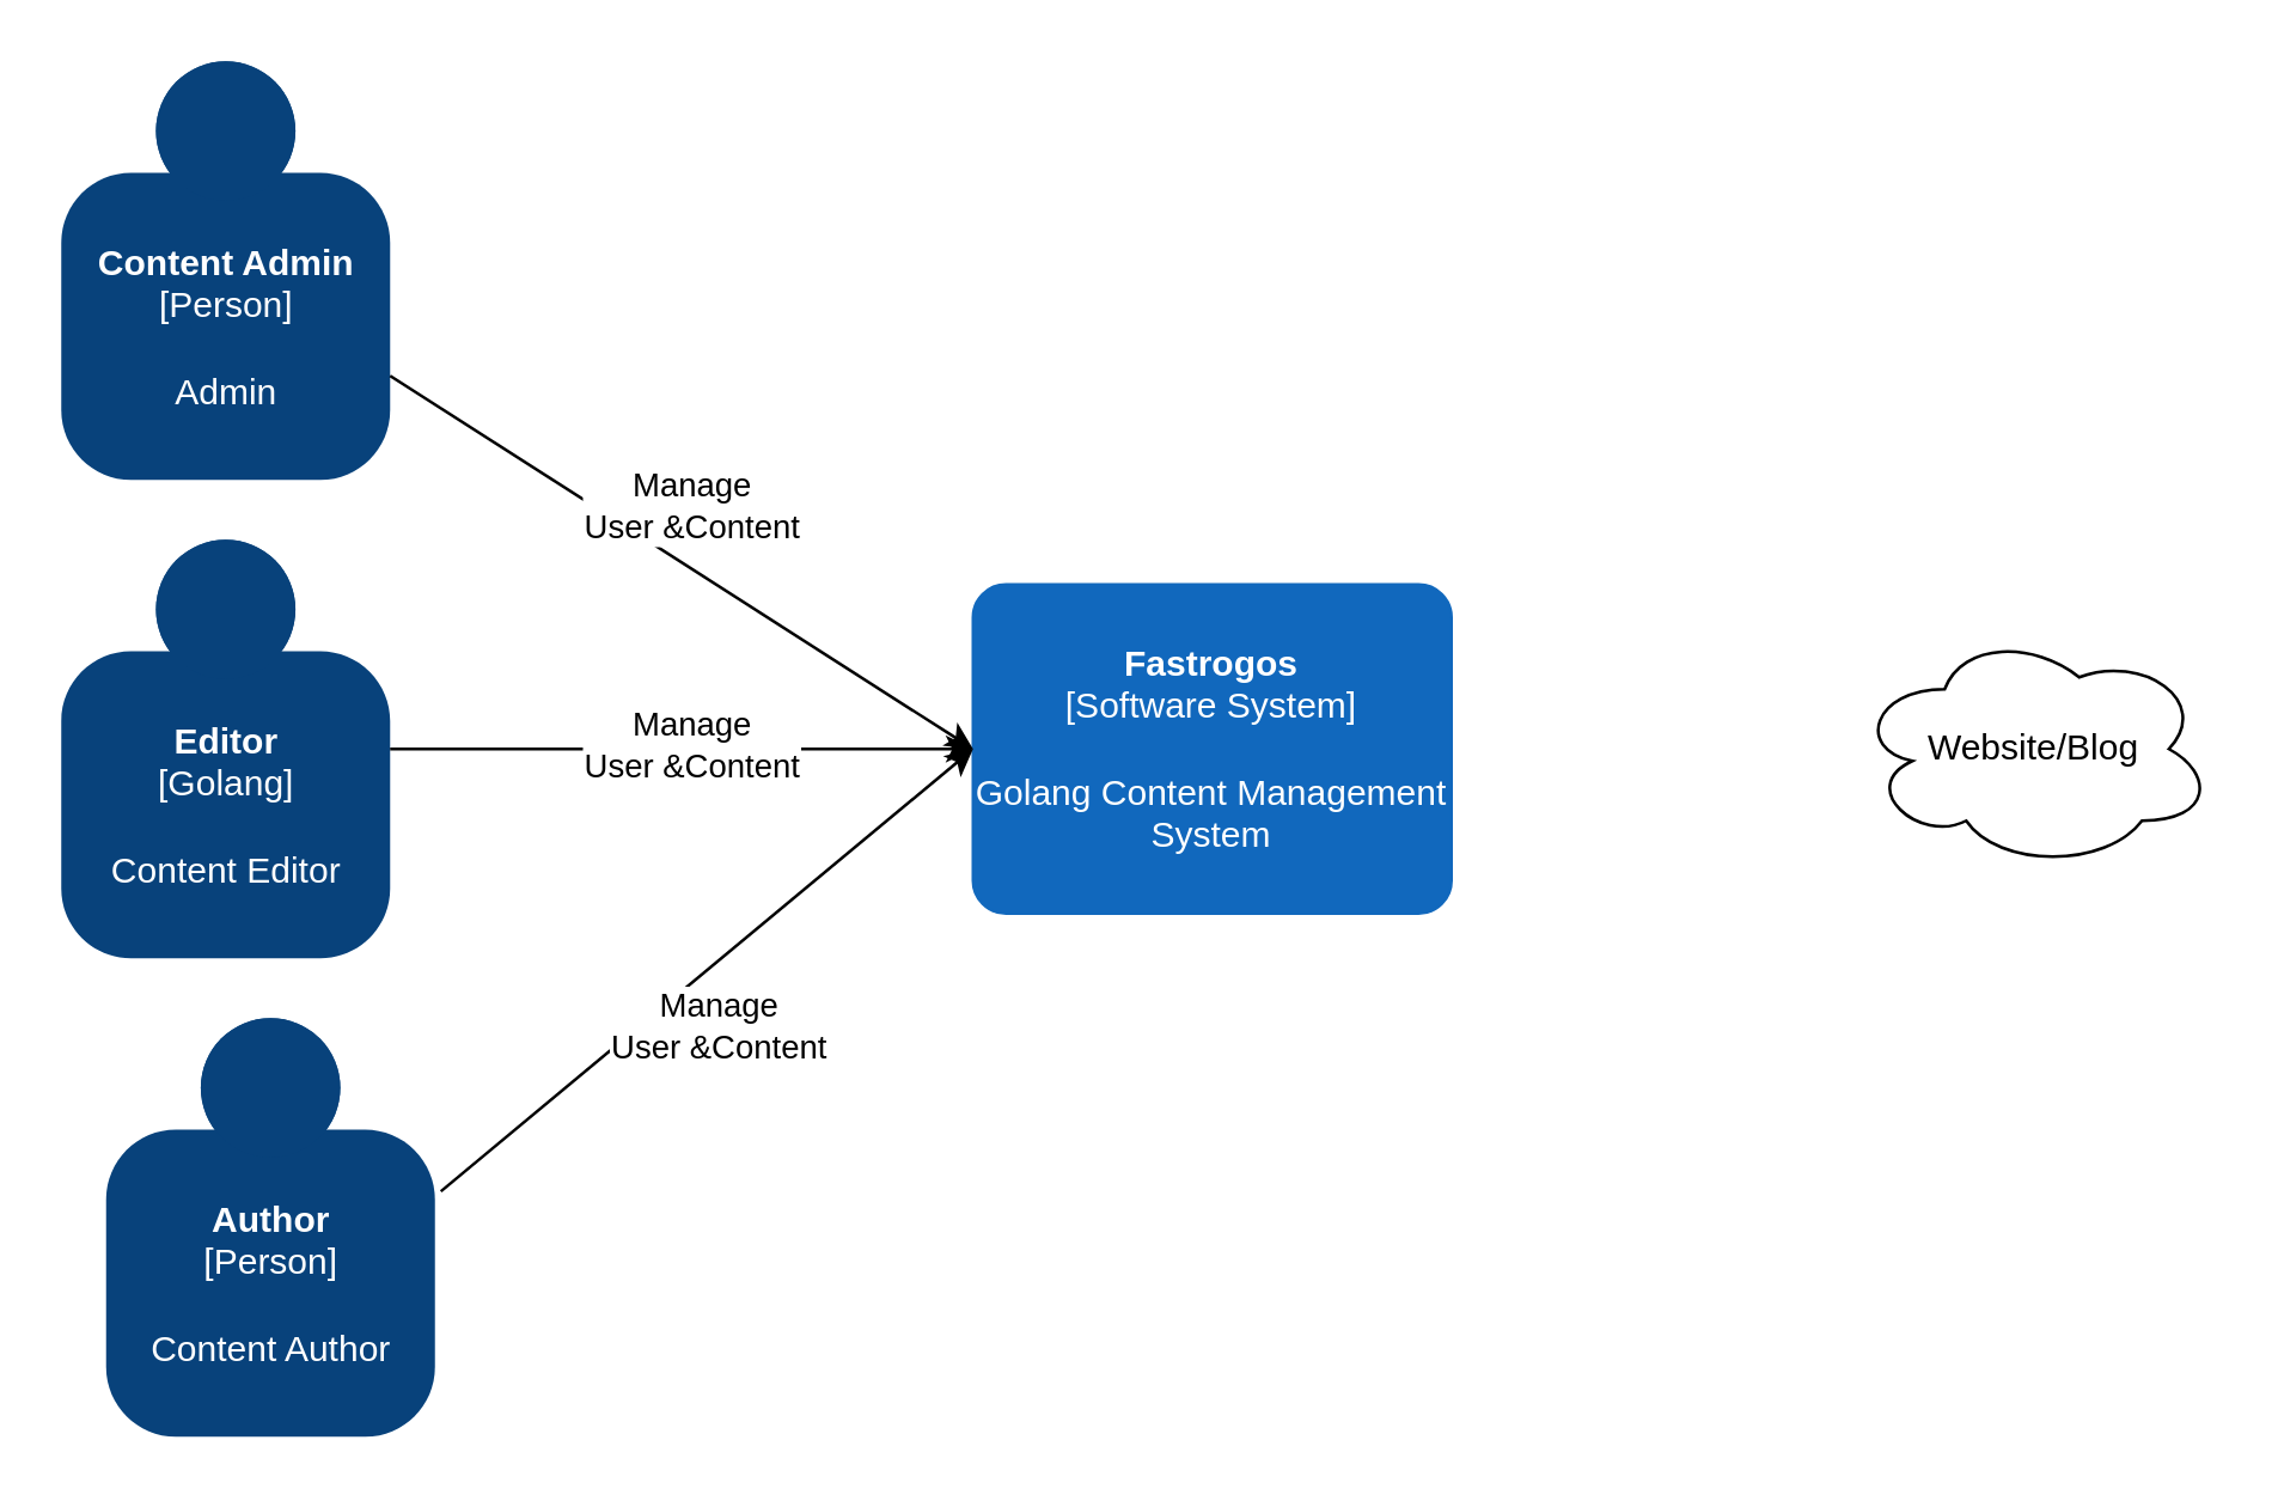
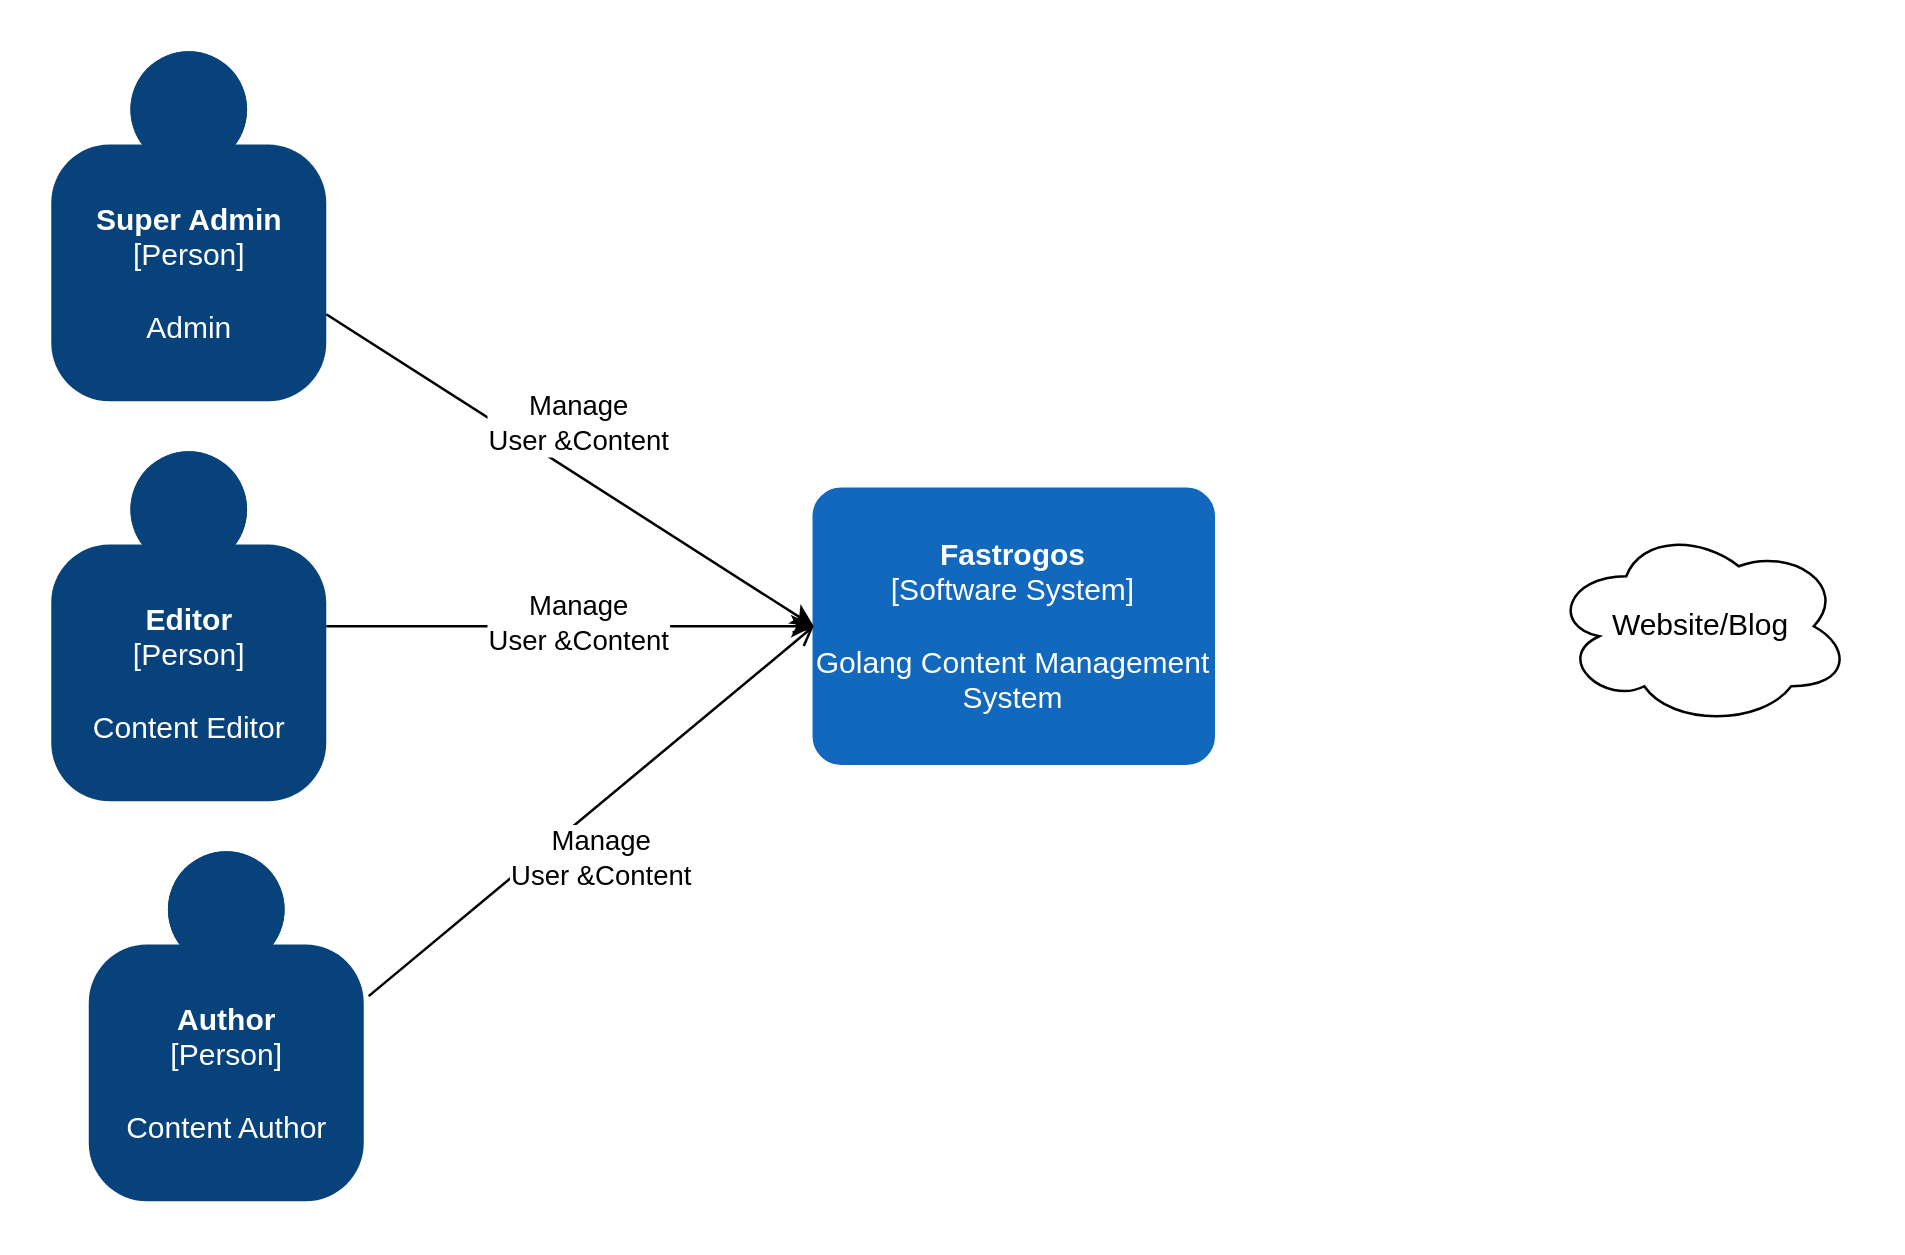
- <mxCell id="2" value="&lt;b&gt;Content Admin&lt;/b&gt;&lt;div&gt;[Person]&lt;/div&gt;&lt;br&gt;&lt;div&gt;Admin&lt;/div&gt;" style="html=1;dashed=0;whitespace=wrap;fillColor=#08427b;strokeColor=none;fontColor=#ffffff;shape=mxgraph.c4.person;align=center;metaEdit=1;points=[[0.5,0,0],[1,0.5,0],[1,0.75,0],[0.75,1,0],[0.5,1,0],[0.25,1,0],[0,0.75,0],[0,0.5,0]];metaData={&quot;c4Type&quot;:{&quot;editable&quot;:false}};" parent="1" vertex="1"><mxGeometry x="20" y="20" width="110.0" height="140" as="geometry" /></mxCell>
+ <mxCell id="2" value="&lt;b&gt;Super Admin&lt;/b&gt;&lt;div&gt;[Person]&lt;/div&gt;&lt;br&gt;&lt;div&gt;Admin&lt;/div&gt;" style="html=1;dashed=0;whitespace=wrap;fillColor=#08427b;strokeColor=none;fontColor=#ffffff;shape=mxgraph.c4.person;align=center;metaEdit=1;points=[[0.5,0,0],[1,0.5,0],[1,0.75,0],[0.75,1,0],[0.5,1,0],[0.25,1,0],[0,0.75,0],[0,0.5,0]];metaData={&quot;c4Type&quot;:{&quot;editable&quot;:false}};" parent="1" vertex="1"><mxGeometry x="20" y="20" width="110.0" height="140" as="geometry" /></mxCell>
- <mxCell id="11" value="" style="endArrow=classic;html=1;exitX=1.018;exitY=0.414;exitDx=0;exitDy=0;exitPerimeter=0;entryX=0;entryY=0.5;entryDx=0;entryDy=0;entryPerimeter=0;" parent="1" source="10" target="3" edge="1"><mxGeometry width="50" height="50" relative="1" as="geometry"><mxPoint x="140" y="340" as="sourcePoint" /><mxPoint x="320" y="280" as="targetPoint" /></mxGeometry></mxCell>
+ <mxCell id="11" value="" style="endArrow=open;html=1;exitX=1.018;exitY=0.414;exitDx=0;exitDy=0;exitPerimeter=0;entryX=0;entryY=0.5;entryDx=0;entryDy=0;entryPerimeter=0;" parent="1" source="10" target="3" edge="1"><mxGeometry width="50" height="50" relative="1" as="geometry"><mxPoint x="140" y="340" as="sourcePoint" /><mxPoint x="320" y="280" as="targetPoint" /></mxGeometry></mxCell>
- <mxCell id="7" value="&lt;b&gt;Editor&lt;/b&gt;&lt;div&gt;[Golang]&lt;/div&gt;&lt;br&gt;&lt;div&gt;Content Editor&lt;/div&gt;" style="html=1;dashed=0;whitespace=wrap;fillColor=#08427b;strokeColor=none;fontColor=#ffffff;shape=mxgraph.c4.person;align=center;metaEdit=1;points=[[0.5,0,0],[1,0.5,0],[1,0.75,0],[0.75,1,0],[0.5,1,0],[0.25,1,0],[0,0.75,0],[0,0.5,0]];metaData={&quot;c4Type&quot;:{&quot;editable&quot;:false}};" parent="1" vertex="1"><mxGeometry x="20" y="180" width="110.0" height="140" as="geometry" /></mxCell>
+ <mxCell id="7" value="&lt;b&gt;Editor&lt;/b&gt;&lt;div&gt;[Person]&lt;/div&gt;&lt;br&gt;&lt;div&gt;Content Editor&lt;/div&gt;" style="html=1;dashed=0;whitespace=wrap;fillColor=#08427b;strokeColor=none;fontColor=#ffffff;shape=mxgraph.c4.person;align=center;metaEdit=1;points=[[0.5,0,0],[1,0.5,0],[1,0.75,0],[0.75,1,0],[0.5,1,0],[0.25,1,0],[0,0.75,0],[0,0.5,0]];metaData={&quot;c4Type&quot;:{&quot;editable&quot;:false}};" parent="1" vertex="1"><mxGeometry x="20" y="180" width="110.0" height="140" as="geometry" /></mxCell>
